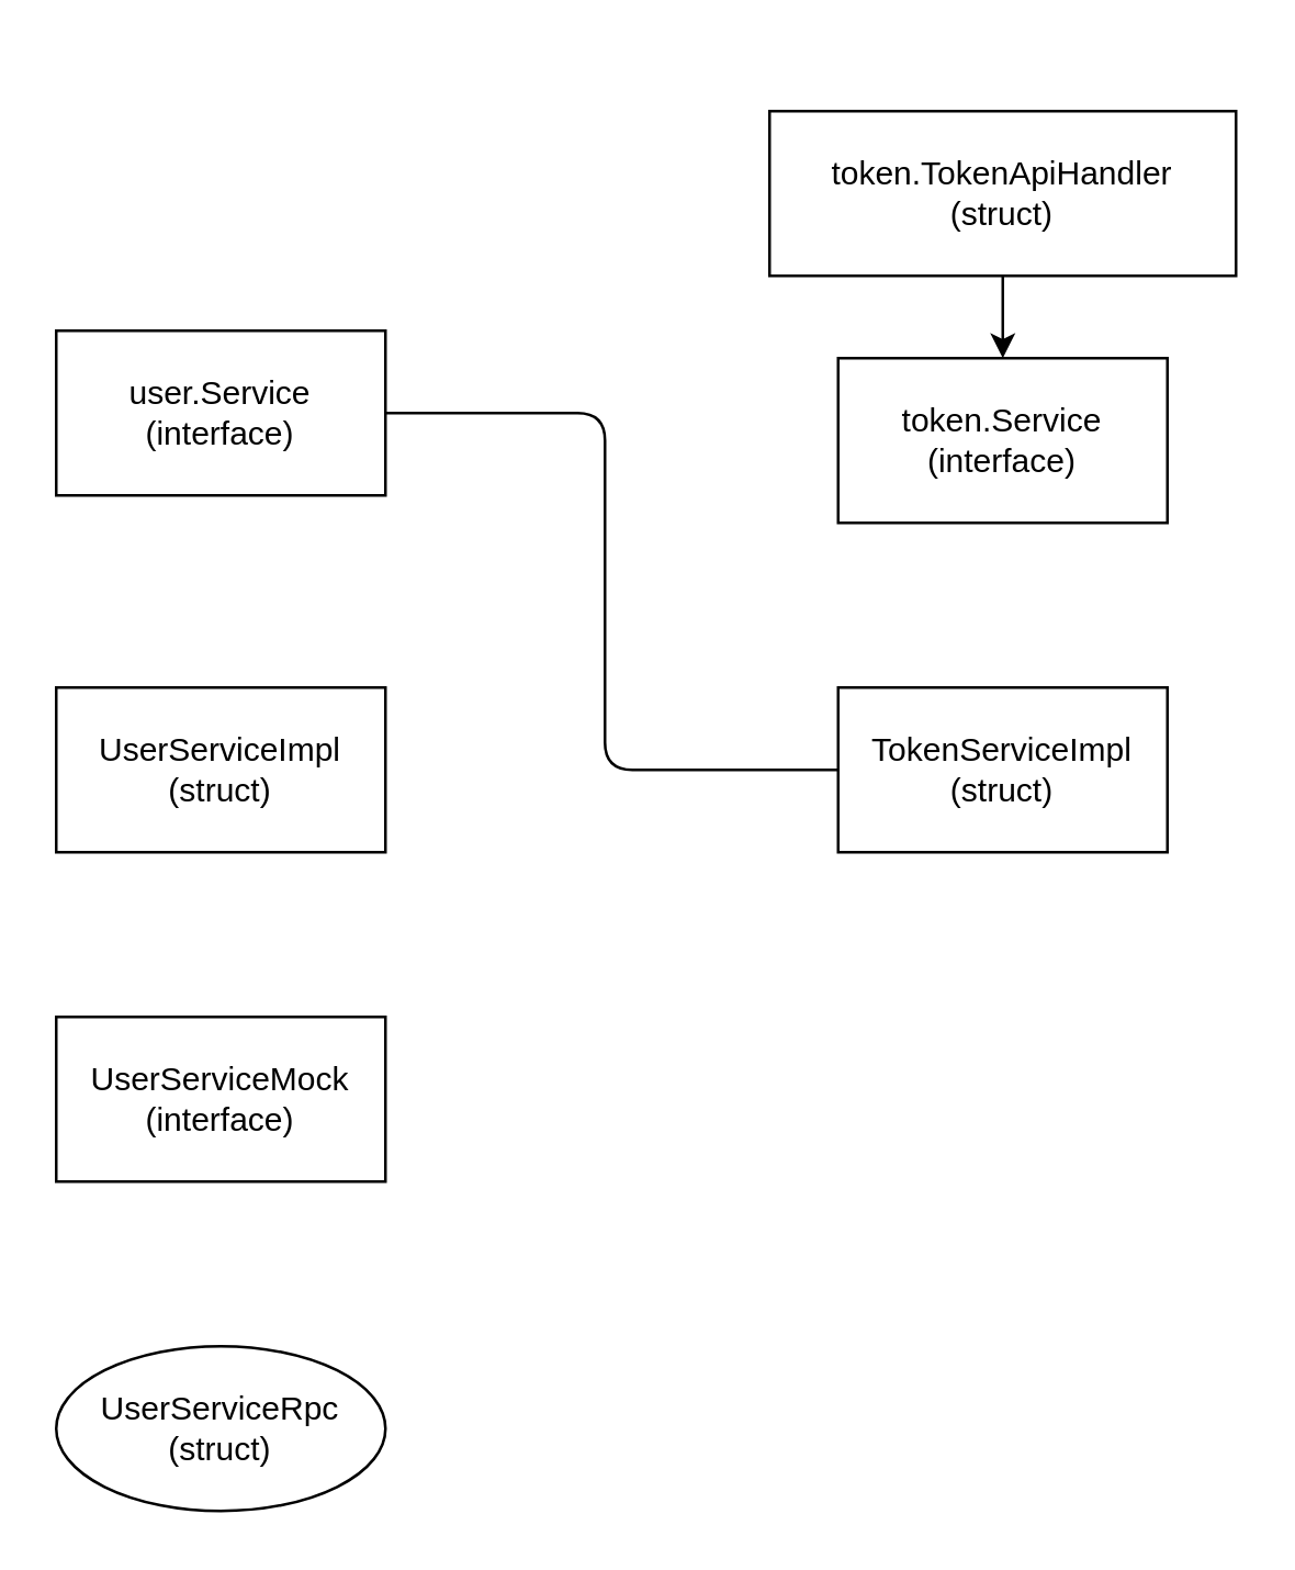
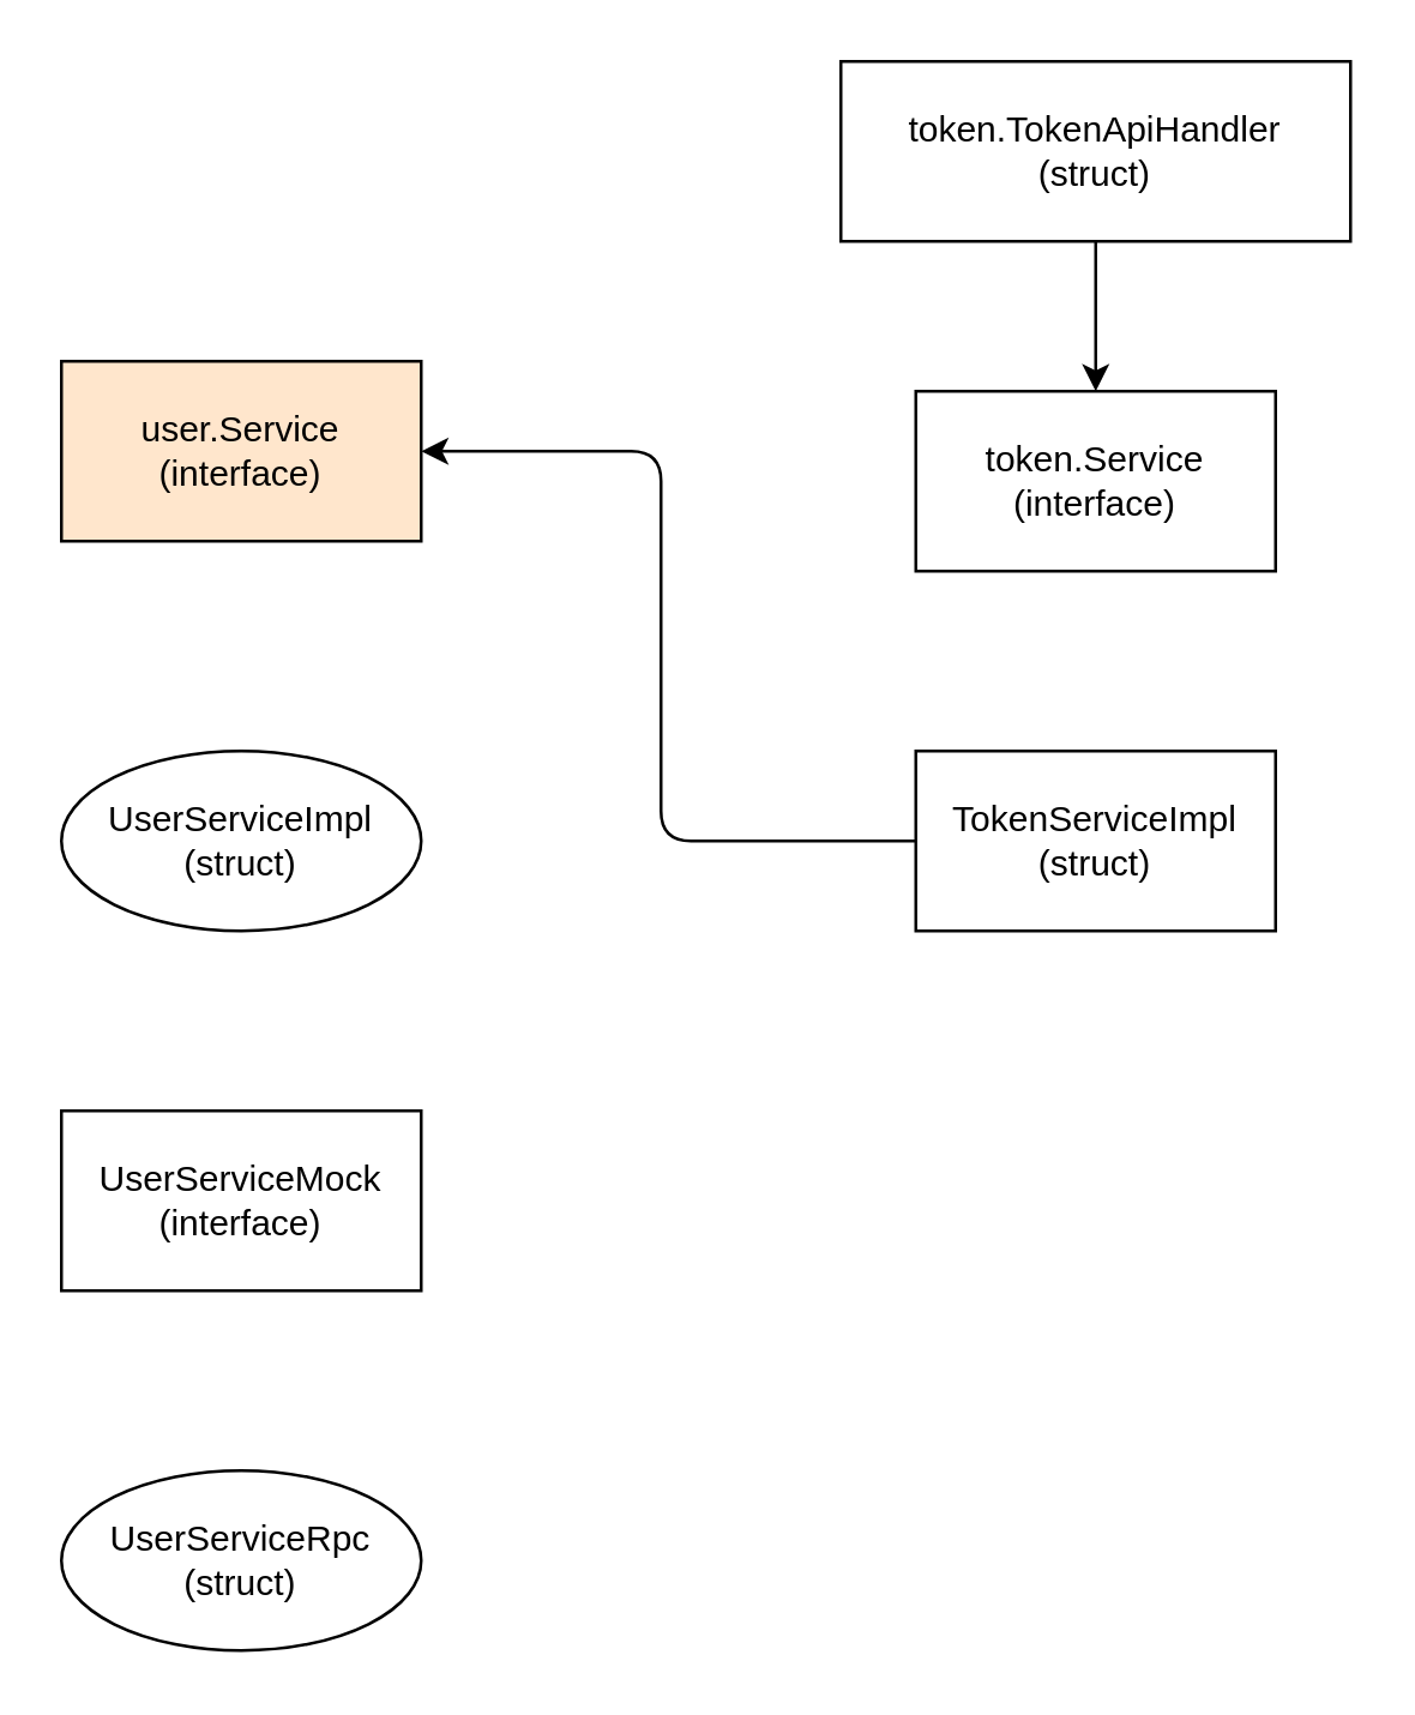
- <mxCell id="9" value="token.TokenApiHandler&lt;br&gt;(struct)" style="rounded=0;whiteSpace=wrap;html=1;" vertex="1" parent="1"><mxGeometry x="280" y="40" width="170" height="60" as="geometry" /></mxCell>
+ <mxCell id="9" value="token.TokenApiHandler&lt;br&gt;(struct)" style="rounded=0;whiteSpace=wrap;html=1;" vertex="1" parent="1"><mxGeometry x="280" y="20" width="170" height="60" as="geometry" /></mxCell>
- <mxCell id="2" value="user.Service&lt;br&gt;(interface)" style="rounded=0;whiteSpace=wrap;html=1;" parent="1" vertex="1"><mxGeometry x="20" y="120" width="120" height="60" as="geometry" /></mxCell>
+ <mxCell id="2" value="user.Service&lt;br&gt;(interface)" style="rounded=0;whiteSpace=wrap;html=1;fillColor=#ffe6cc;" parent="1" vertex="1"><mxGeometry x="20" y="120" width="120" height="60" as="geometry" /></mxCell>
- <mxCell id="8" value="" style="endArrow=none;html=1;exitX=0;exitY=0.5;exitDx=0;exitDy=0;entryX=1;entryY=0.5;entryDx=0;entryDy=0;" parent="1" source="4" target="2" edge="1"><mxGeometry width="50" height="50" relative="1" as="geometry"><mxPoint x="200" y="300" as="sourcePoint" /><mxPoint x="250" y="250" as="targetPoint" /><Array as="points"><mxPoint x="220" y="280" /><mxPoint x="220" y="150" /></Array></mxGeometry></mxCell>
+ <mxCell id="8" value="" style="endArrow=classic;html=1;exitX=0;exitY=0.5;exitDx=0;exitDy=0;entryX=1;entryY=0.5;entryDx=0;entryDy=0;" parent="1" source="4" target="2" edge="1"><mxGeometry width="50" height="50" relative="1" as="geometry"><mxPoint x="200" y="300" as="sourcePoint" /><mxPoint x="250" y="250" as="targetPoint" /><Array as="points"><mxPoint x="220" y="280" /><mxPoint x="220" y="150" /></Array></mxGeometry></mxCell>
- <mxCell id="5" value="UserServiceImpl&lt;br&gt;(struct)" style="rounded=0;whiteSpace=wrap;html=1;" parent="1" vertex="1"><mxGeometry x="20" y="250" width="120" height="60" as="geometry" /></mxCell>
+ <mxCell id="5" value="UserServiceImpl&lt;br&gt;(struct)" style="ellipse;whiteSpace=wrap;html=1;" parent="1" vertex="1"><mxGeometry x="20" y="250" width="120" height="60" as="geometry" /></mxCell>
